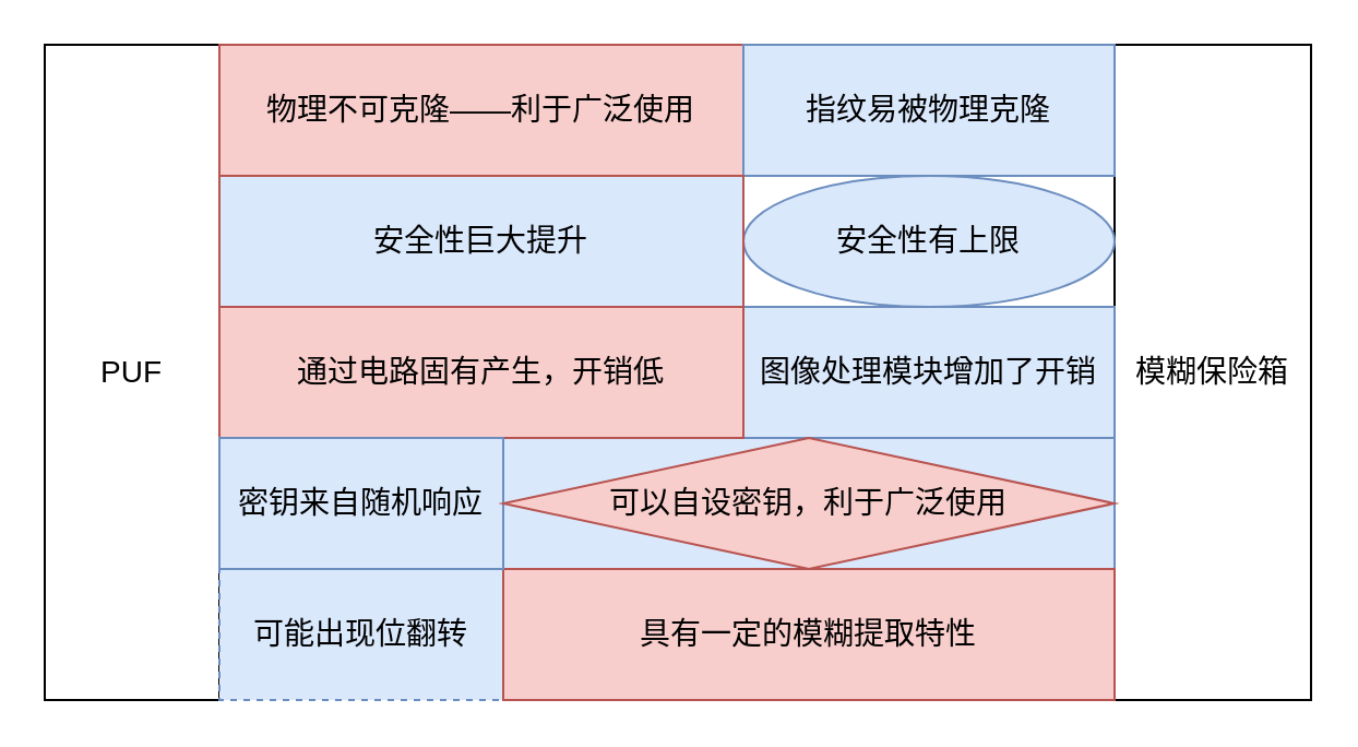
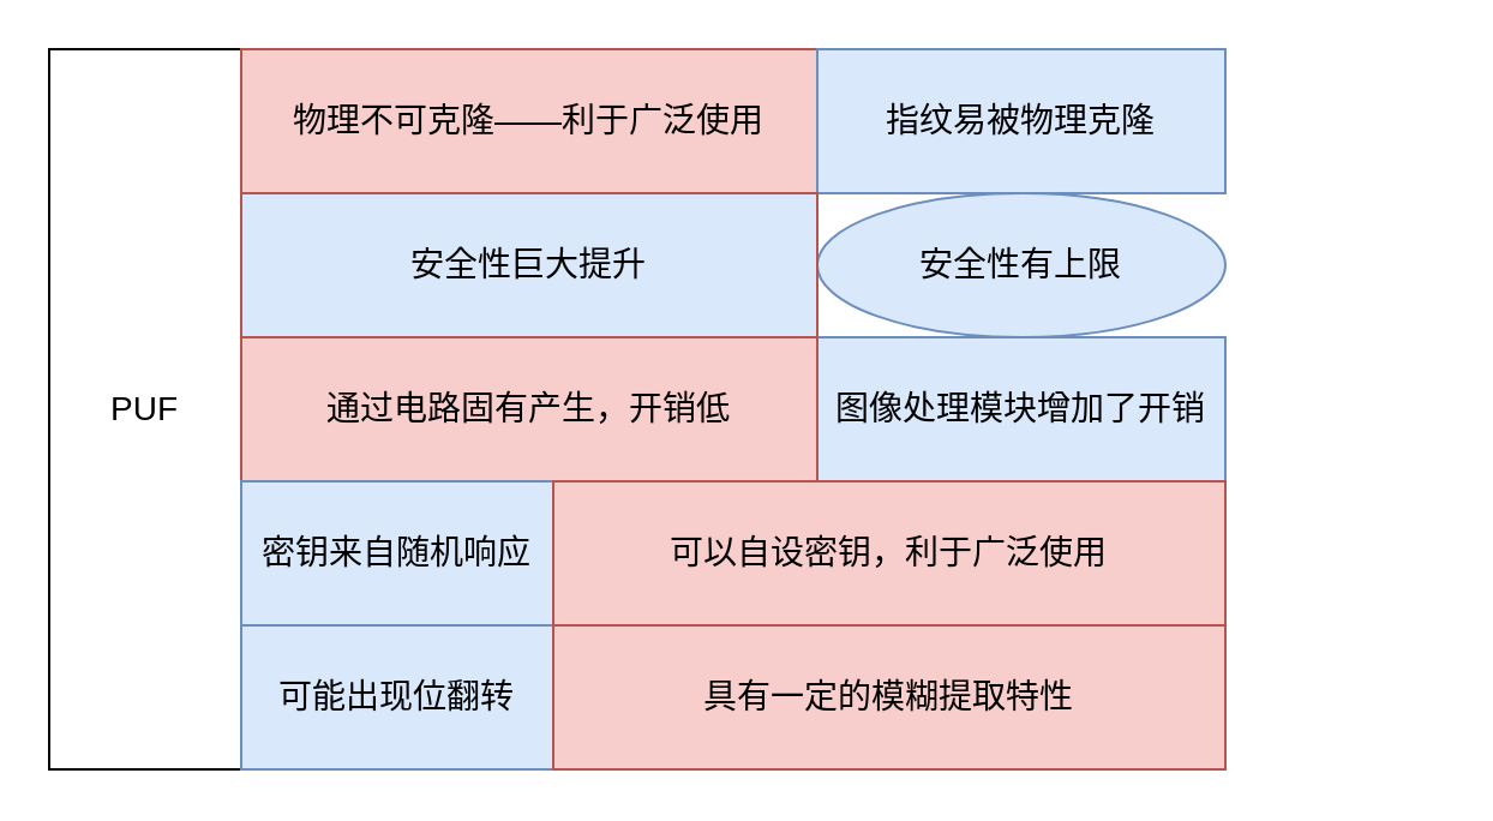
- <mxCell id="3" value="模糊保险箱" style="rounded=0;whiteSpace=wrap;html=1;fontSize=14;" parent="1" vertex="1"><mxGeometry x="510" y="20" width="90" height="300" as="geometry" /></mxCell>
- <mxCell id="15" value="可以自设密钥，利于广泛使用" style="rhombus;whiteSpace=wrap;html=1;fontSize=14;fillColor=#f8cecc;strokeColor=#b85450;" parent="1" vertex="1"><mxGeometry x="230" y="200" width="280" height="60" as="geometry" /></mxCell>
+ <mxCell id="15" value="可以自设密钥，利于广泛使用" style="rounded=0;whiteSpace=wrap;html=1;fontSize=14;fillColor=#f8cecc;strokeColor=#b85450;" parent="1" vertex="1"><mxGeometry x="230" y="200" width="280" height="60" as="geometry" /></mxCell>
- <mxCell id="10" value="可能出现位翻转" style="rounded=0;whiteSpace=wrap;html=1;fontSize=14;fillColor=#dae8fc;strokeColor=#6c8ebf;dashed=1;" vertex="1" parent="1"><mxGeometry x="100" y="260" width="130" height="60" as="geometry" /></mxCell>
+ <mxCell id="10" value="可能出现位翻转" style="rounded=0;whiteSpace=wrap;html=1;fontSize=14;fillColor=#dae8fc;strokeColor=#6c8ebf;" vertex="1" parent="1"><mxGeometry x="100" y="260" width="130" height="60" as="geometry" /></mxCell>
